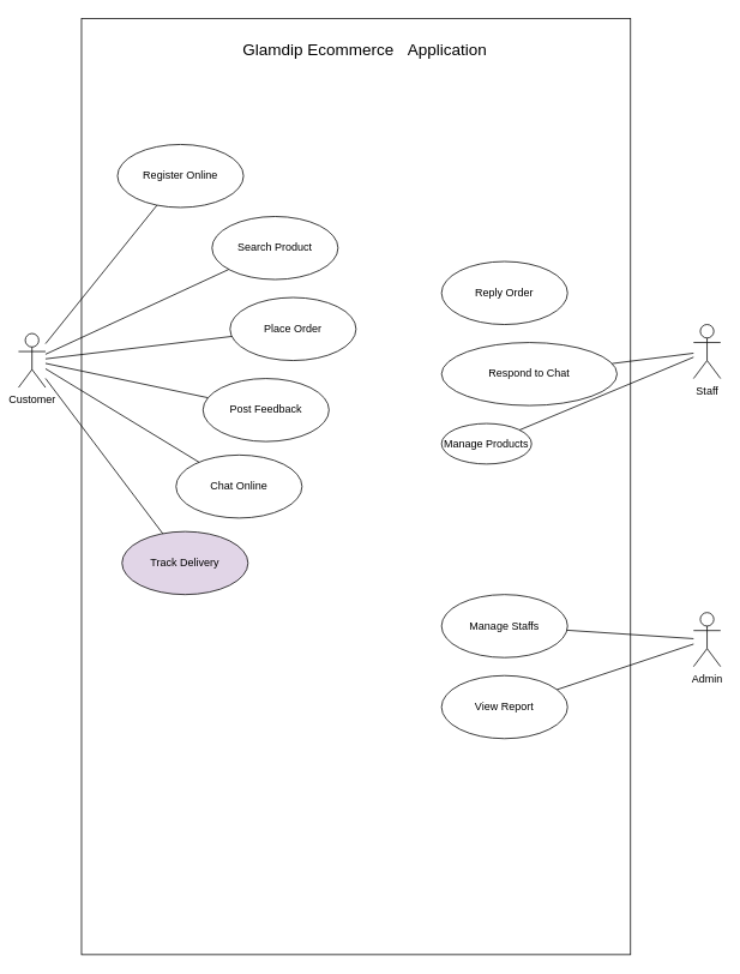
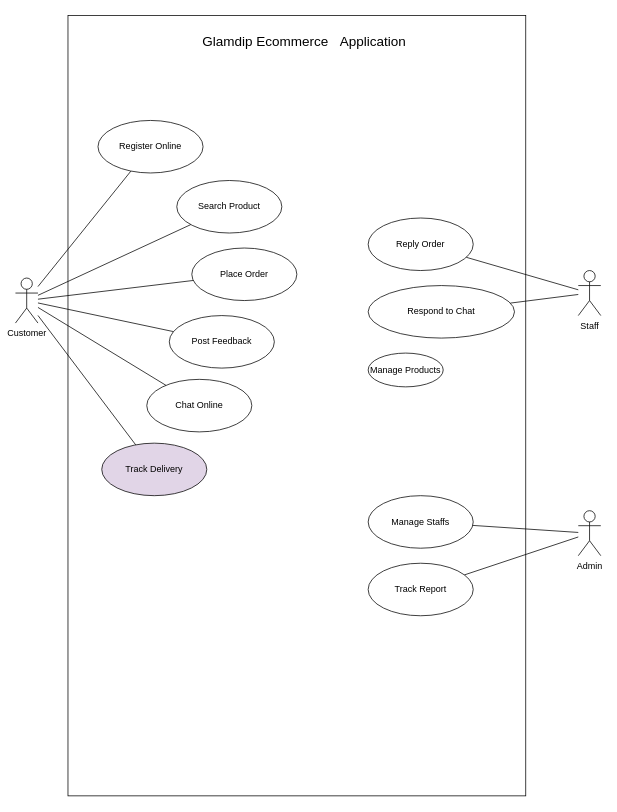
+ <mxCell id="22" style="rounded=1;orthogonalLoop=1;jettySize=auto;html=1;endArrow=none;endFill=0;" edge="1" parent="1" source="19" target="6"><mxGeometry relative="1" as="geometry"><mxPoint x="619" y="310" as="sourcePoint" /><mxPoint x="780" y="392" as="targetPoint" /></mxGeometry></mxCell>
- <mxCell id="21" style="rounded=1;orthogonalLoop=1;jettySize=auto;html=1;endArrow=none;endFill=0;" edge="1" parent="1" source="18" target="6"><mxGeometry relative="1" as="geometry"><mxPoint x="60" y="403" as="sourcePoint" /><mxPoint x="255" y="309" as="targetPoint" /></mxGeometry></mxCell>
- <mxCell id="26" value="View Report" style="ellipse;whiteSpace=wrap;html=1;" vertex="1" parent="1"><mxGeometry x="490" y="750" width="140" height="70" as="geometry" /></mxCell>
+ <mxCell id="26" value="Track Report" style="ellipse;whiteSpace=wrap;html=1;" vertex="1" parent="1"><mxGeometry x="490" y="750" width="140" height="70" as="geometry" /></mxCell>
